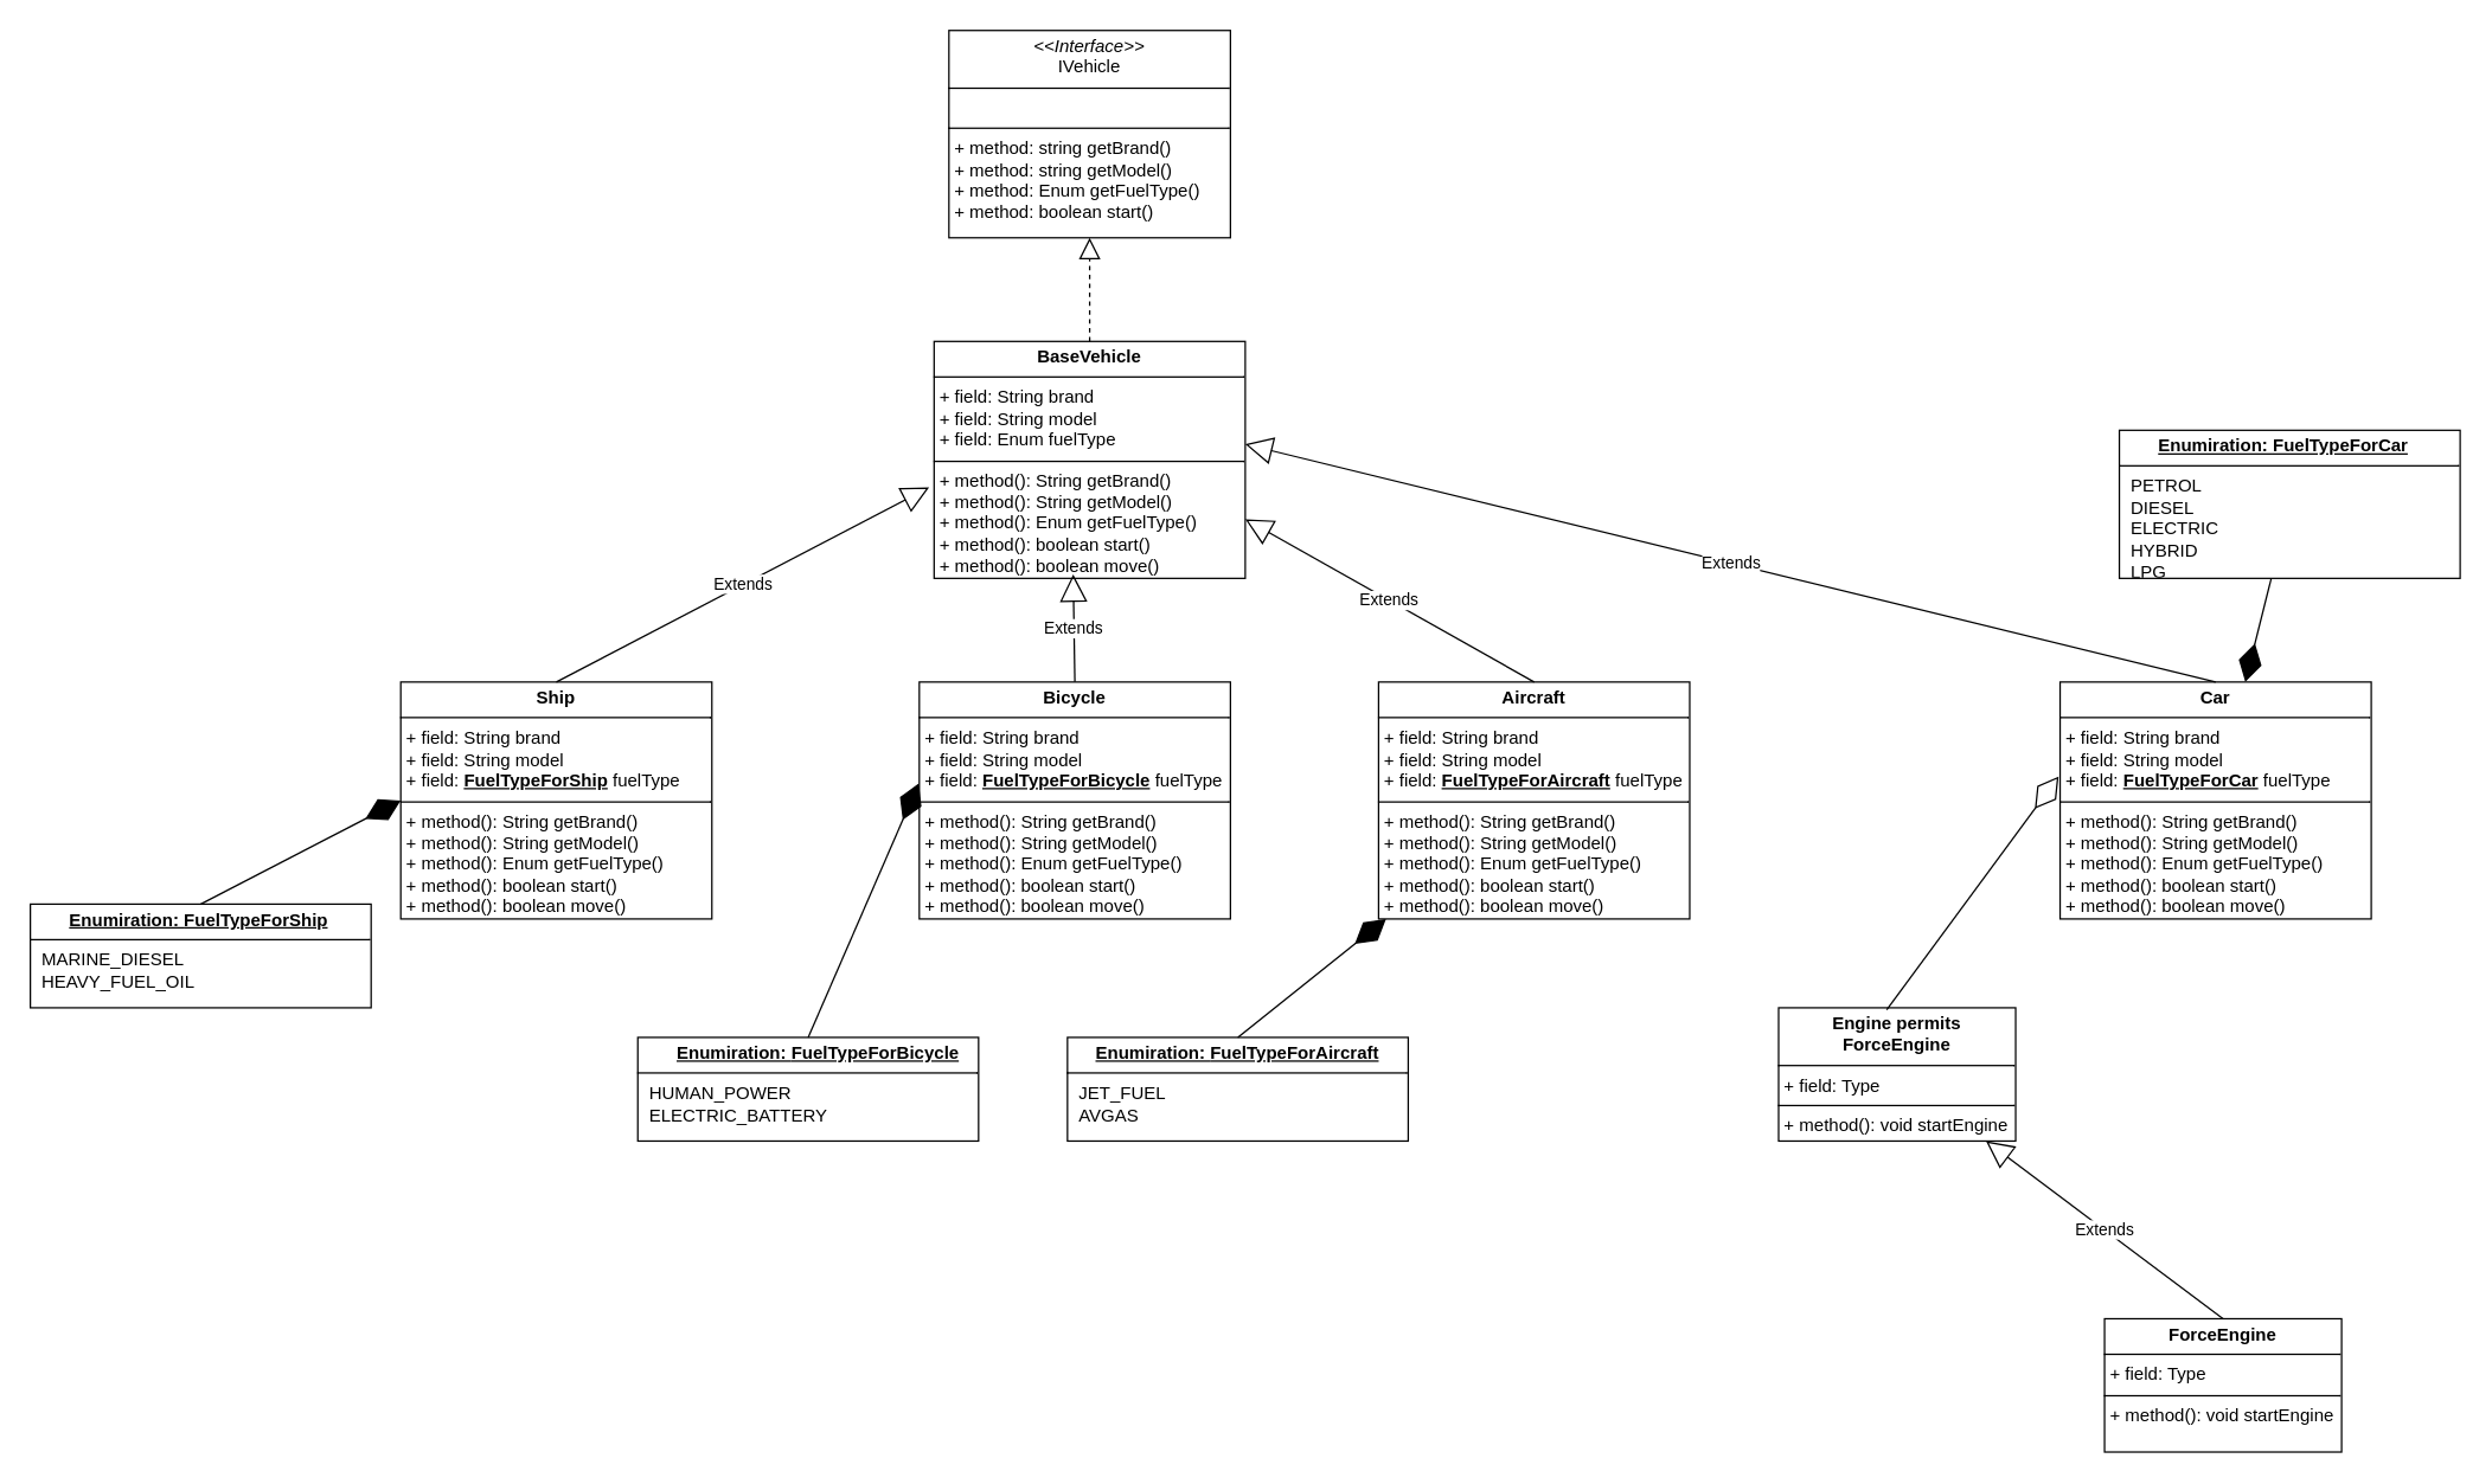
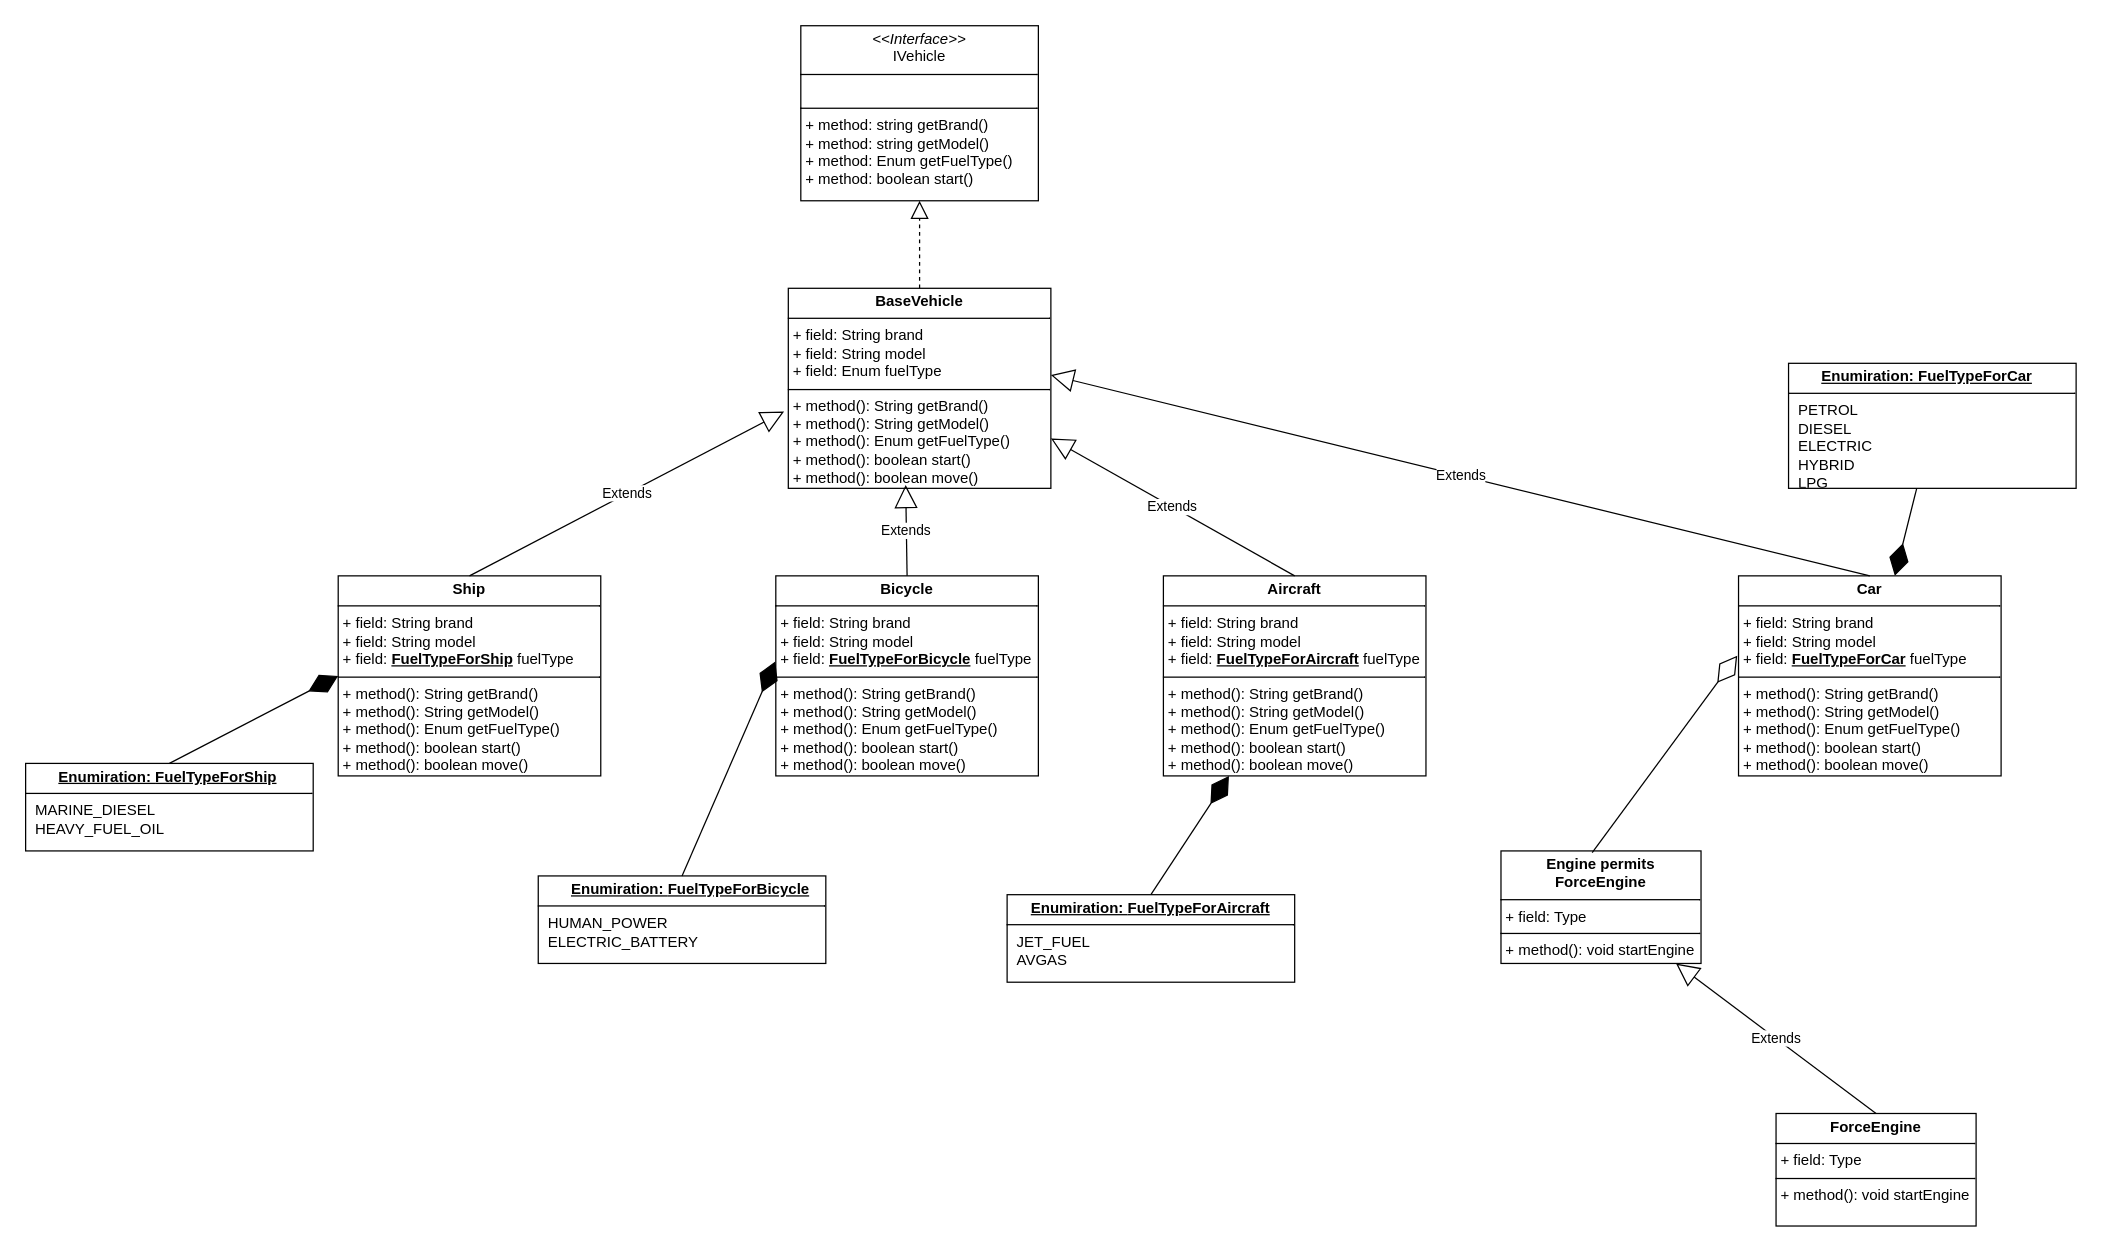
- <mxCell id="8" value="&lt;p style=&quot;margin: 4px 0px 0px; text-align: center;&quot;&gt;&lt;b style=&quot;text-decoration-line: underline;&quot;&gt;Enumiration:&amp;nbsp;&lt;/b&gt;&lt;span style=&quot;background-color: transparent; text-align: left;&quot;&gt;&lt;b&gt;&lt;u&gt;FuelTypeForAircraft&lt;/u&gt;&lt;/b&gt;&lt;/span&gt;&lt;/p&gt;&lt;hr size=&quot;1&quot; style=&quot;border-style:solid;&quot;&gt;&lt;p style=&quot;margin:0px;margin-left:8px;&quot;&gt;JET_FUEL&lt;br&gt;AVGAS&lt;/p&gt;" style="verticalAlign=top;align=left;overflow=fill;html=1;whiteSpace=wrap;" vertex="1" parent="1"><mxGeometry x="720" y="700" width="230" height="70" as="geometry" /></mxCell>
+ <mxCell id="8" value="&lt;p style=&quot;margin: 4px 0px 0px; text-align: center;&quot;&gt;&lt;b style=&quot;text-decoration-line: underline;&quot;&gt;Enumiration:&amp;nbsp;&lt;/b&gt;&lt;span style=&quot;background-color: transparent; text-align: left;&quot;&gt;&lt;b&gt;&lt;u&gt;FuelTypeForAircraft&lt;/u&gt;&lt;/b&gt;&lt;/span&gt;&lt;/p&gt;&lt;hr size=&quot;1&quot; style=&quot;border-style:solid;&quot;&gt;&lt;p style=&quot;margin:0px;margin-left:8px;&quot;&gt;JET_FUEL&lt;br&gt;AVGAS&lt;/p&gt;" style="verticalAlign=top;align=left;overflow=fill;html=1;whiteSpace=wrap;" vertex="1" parent="1"><mxGeometry x="805" y="715" width="230" height="70" as="geometry" /></mxCell>
